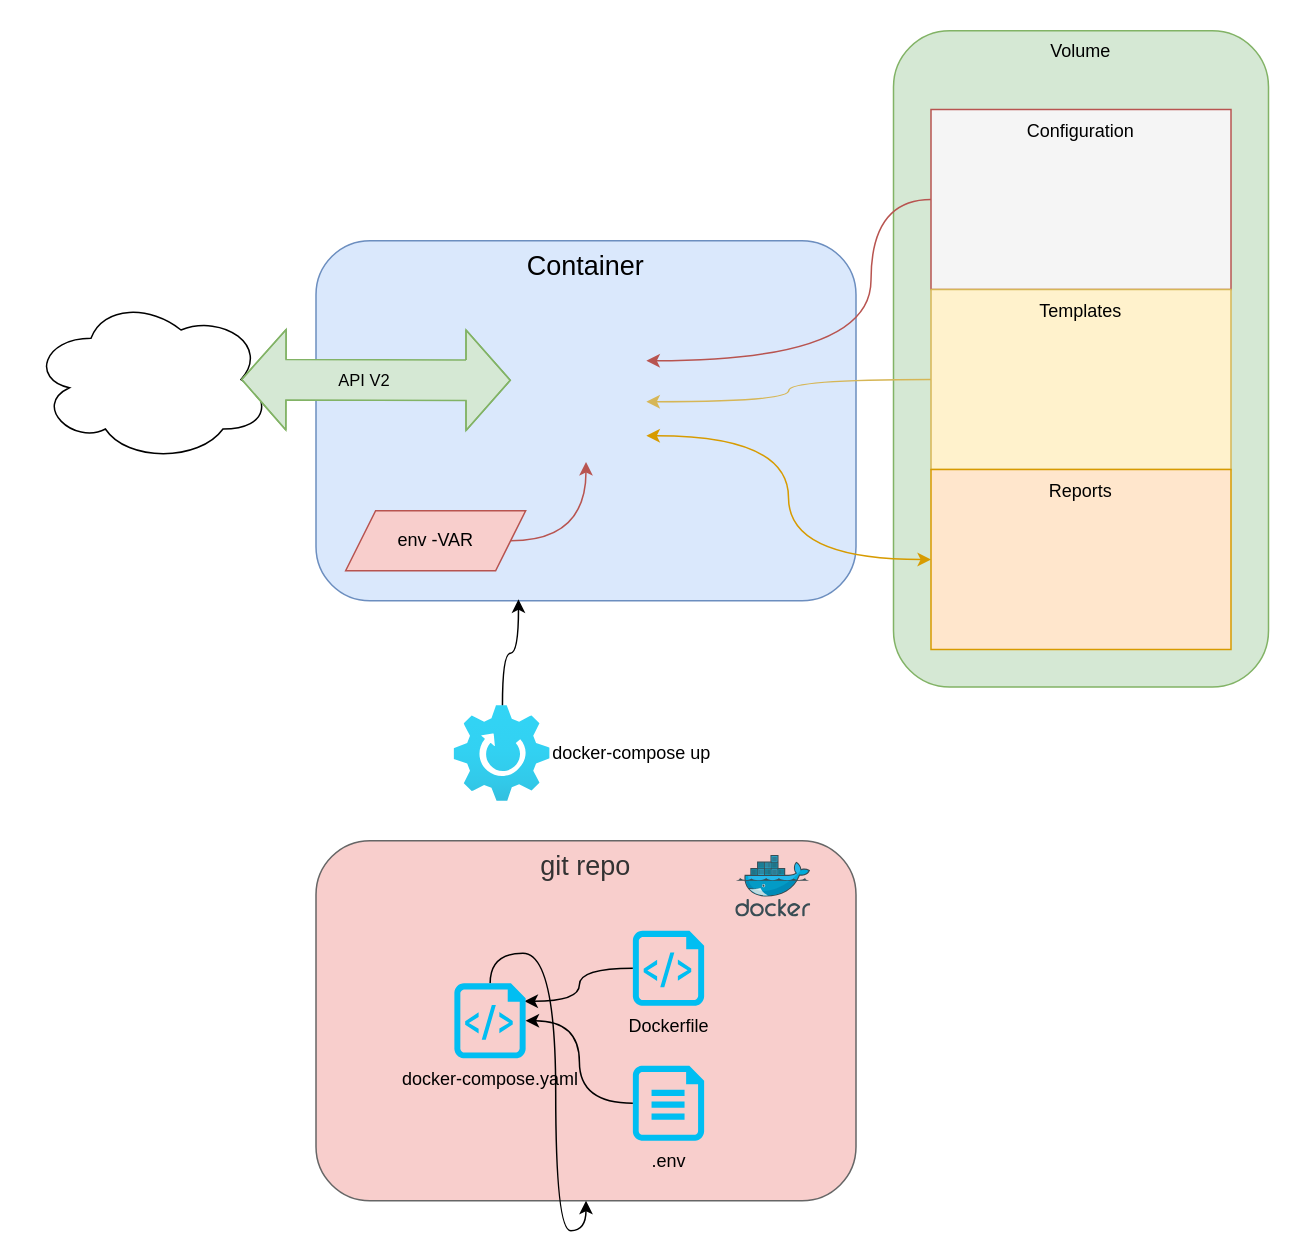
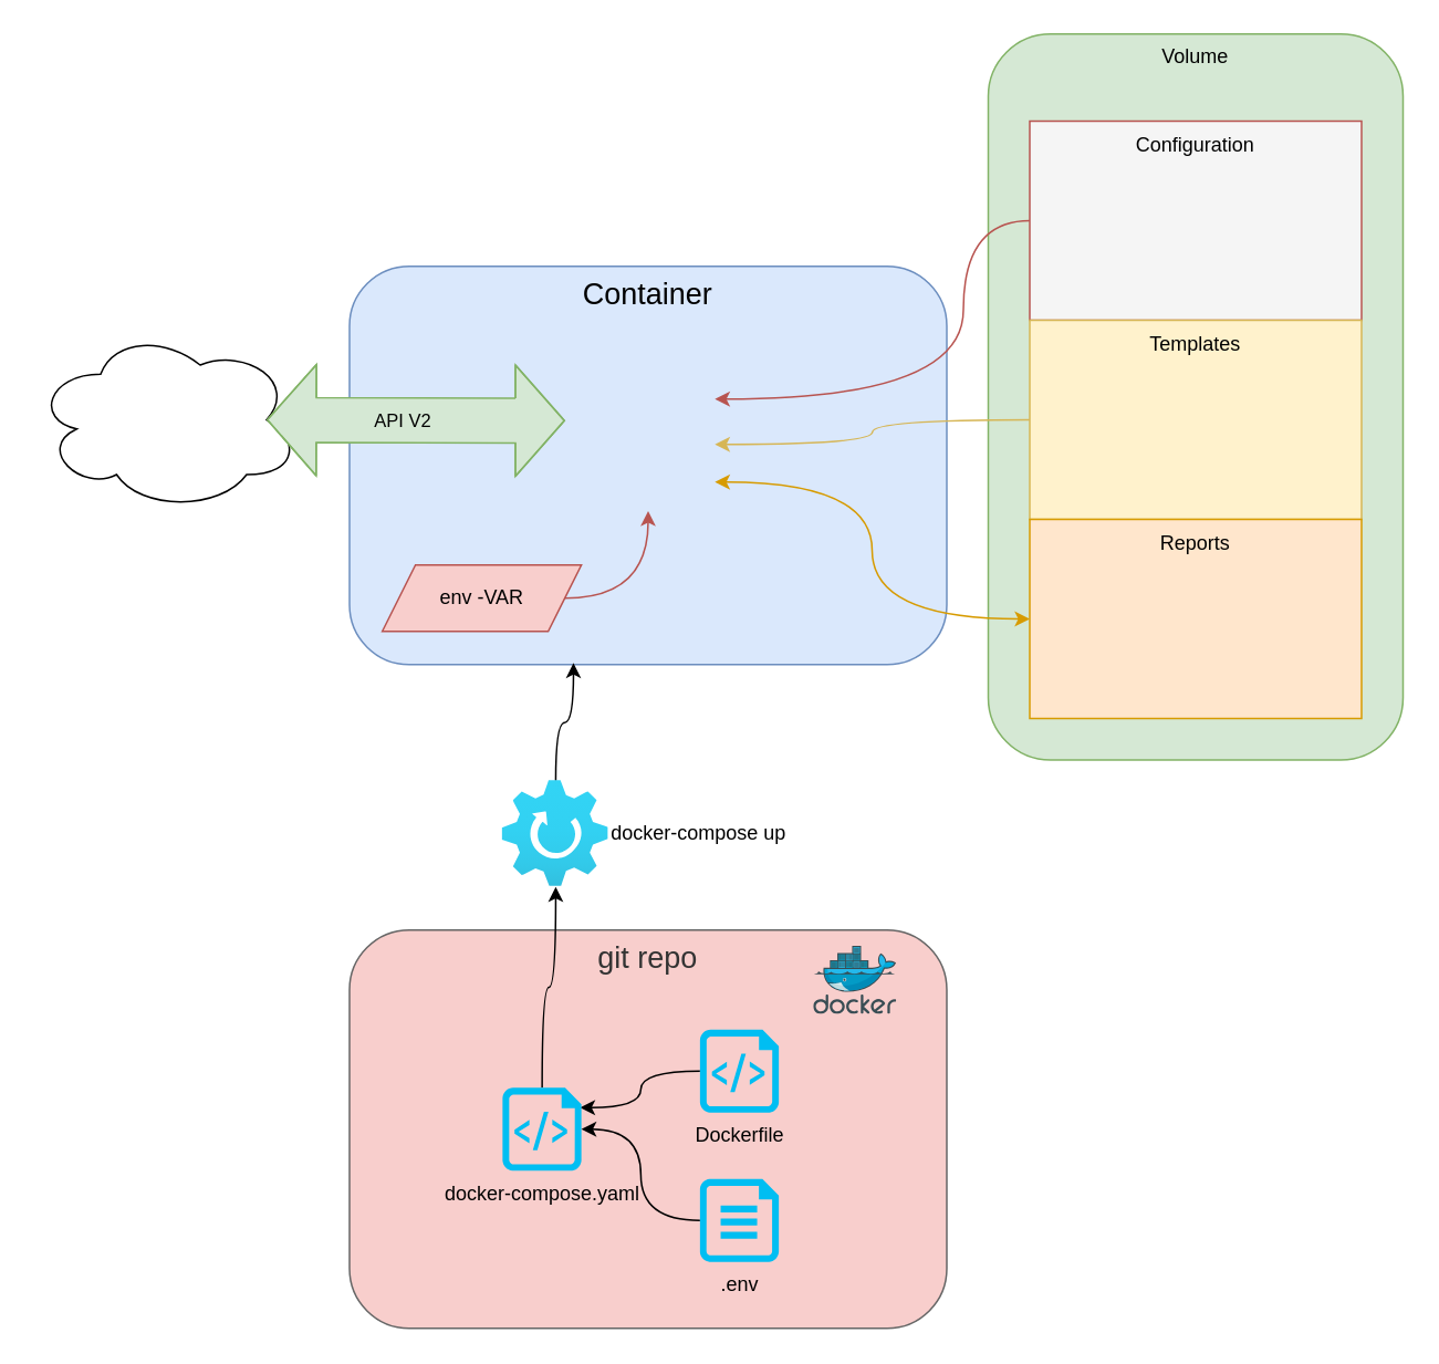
- <mxCell id="27" style="edgeStyle=orthogonalEdgeStyle;rounded=0;orthogonalLoop=1;jettySize=auto;html=1;curved=1;" edge="1" parent="1" source="28" target="2"><mxGeometry relative="1" as="geometry" /></mxCell>
+ <mxCell id="27" style="edgeStyle=orthogonalEdgeStyle;rounded=0;orthogonalLoop=1;jettySize=auto;html=1;curved=1;" edge="1" parent="1" source="28" target="32"><mxGeometry relative="1" as="geometry" /></mxCell>
